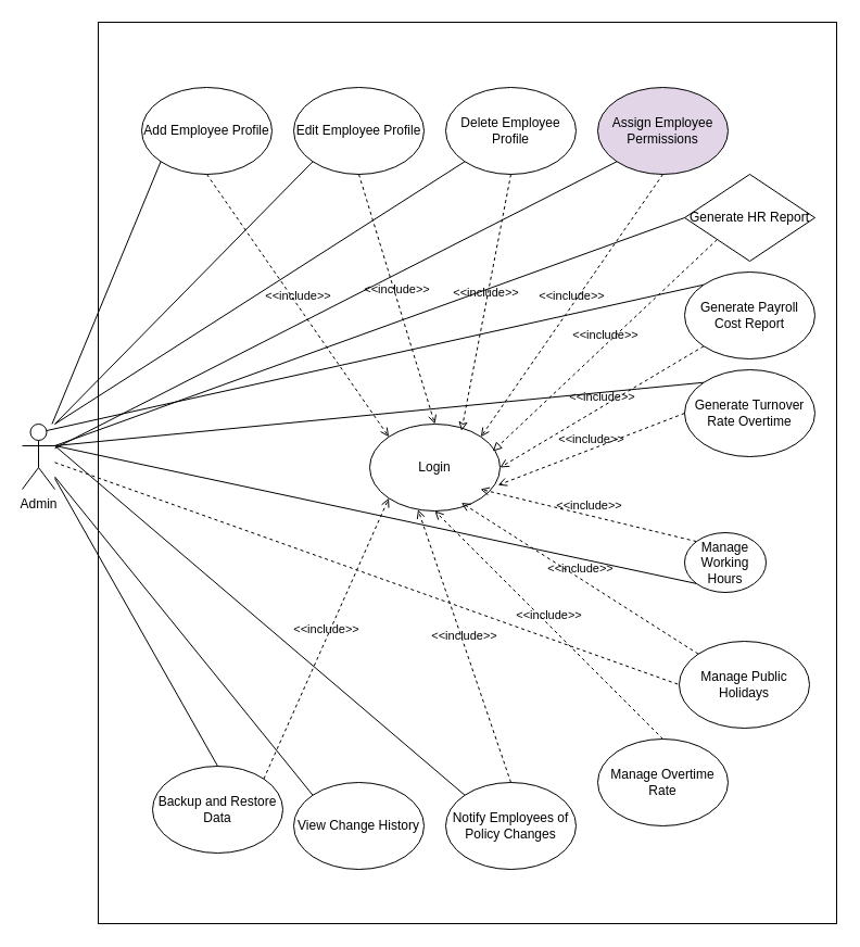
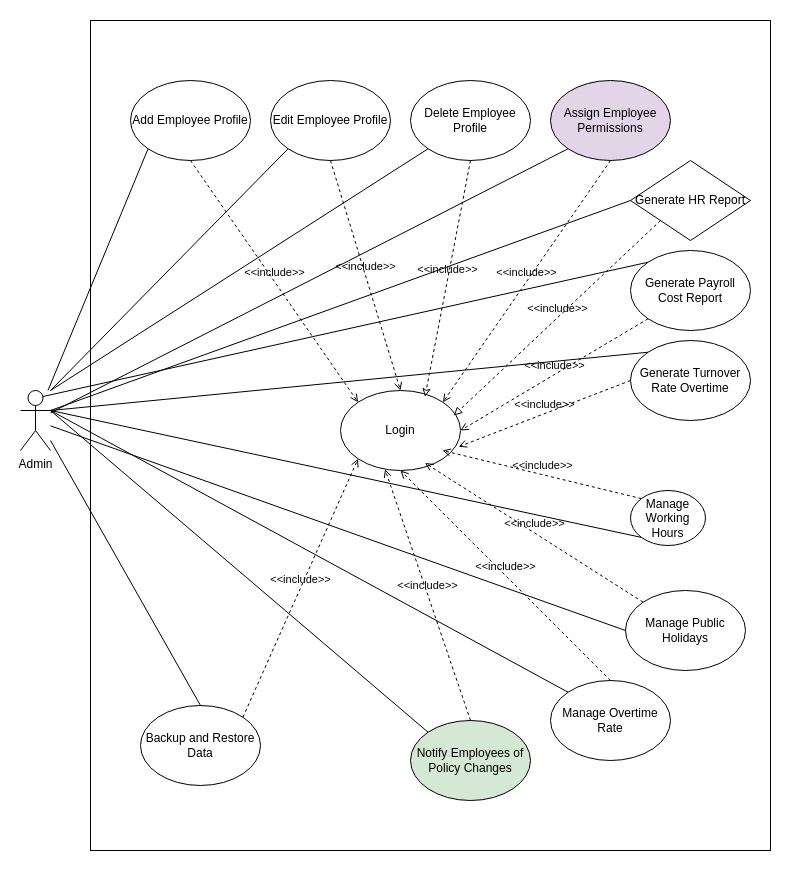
- <mxCell id="25" style="rounded=0;orthogonalLoop=1;jettySize=auto;html=1;entryX=0;entryY=0.5;entryDx=0;entryDy=0;endArrow=none;endFill=0;dashed=1;" edge="1" parent="1" source="2" target="11"><mxGeometry relative="1" as="geometry"><mxPoint x="120" y="580" as="sourcePoint" /><mxPoint x="700" y="380" as="targetPoint" /></mxGeometry></mxCell>
+ <mxCell id="25" style="rounded=0;orthogonalLoop=1;jettySize=auto;html=1;entryX=0;entryY=0.5;entryDx=0;entryDy=0;endArrow=none;endFill=0;" edge="1" parent="1" source="2" target="11"><mxGeometry relative="1" as="geometry"><mxPoint x="120" y="580" as="sourcePoint" /><mxPoint x="700" y="380" as="targetPoint" /></mxGeometry></mxCell>
+ <mxCell id="27" style="rounded=0;orthogonalLoop=1;jettySize=auto;html=1;entryX=0;entryY=0;entryDx=0;entryDy=0;endArrow=none;endFill=0;exitX=1;exitY=0.333;exitDx=0;exitDy=0;exitPerimeter=0;" edge="1" parent="1" source="2" target="13"><mxGeometry relative="1" as="geometry"><mxPoint x="120" y="580" as="sourcePoint" /><mxPoint x="700" y="380" as="targetPoint" /></mxGeometry></mxCell>
- <mxCell id="19" style="rounded=0;orthogonalLoop=1;jettySize=auto;html=1;endArrow=none;endFill=0;entryX=0;entryY=0;entryDx=0;entryDy=0;" edge="1" parent="1" source="2" target="12"><mxGeometry relative="1" as="geometry"><mxPoint x="110" y="482" as="sourcePoint" /><mxPoint x="211" y="240" as="targetPoint" /></mxGeometry></mxCell>
- <mxCell id="12" value="View Change History" style="ellipse;whiteSpace=wrap;html=1;" vertex="1" parent="1"><mxGeometry x="270" y="720" width="120" height="80" as="geometry" /></mxCell>
- <mxCell id="7" value="Notify Employees of Policy Changes" style="ellipse;whiteSpace=wrap;html=1;" vertex="1" parent="1"><mxGeometry x="410" y="720" width="120" height="80" as="geometry" /></mxCell>
+ <mxCell id="7" value="Notify Employees of Policy Changes" style="ellipse;whiteSpace=wrap;html=1;fillColor=#d5e8d4;" vertex="1" parent="1"><mxGeometry x="410" y="720" width="120" height="80" as="geometry" /></mxCell>
